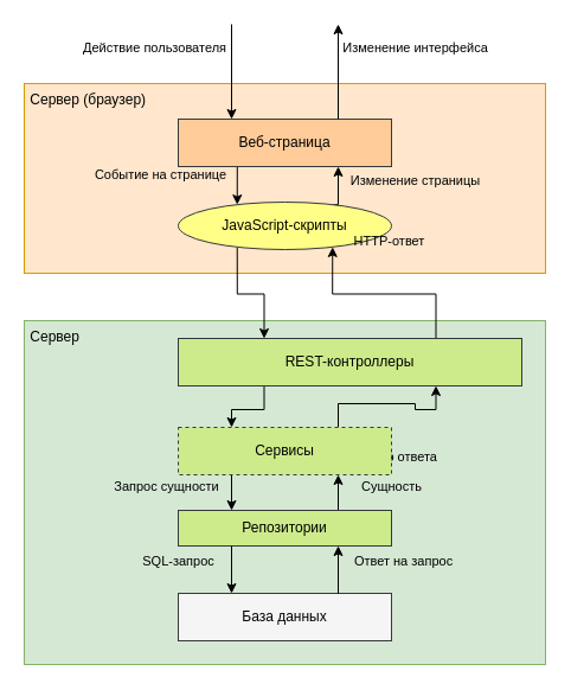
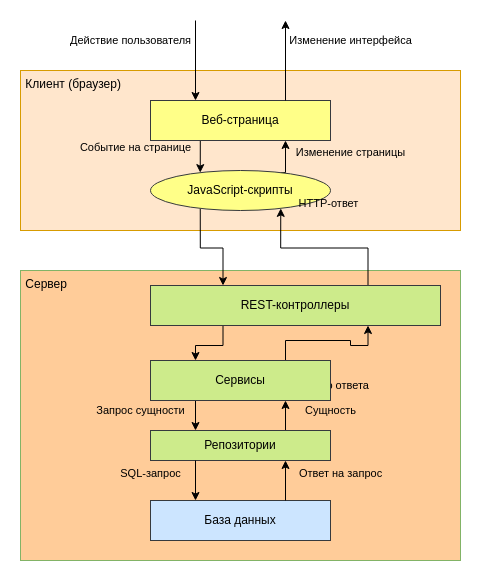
- <mxCell id="2" value="&amp;nbsp;Сервер (браузер)" style="rounded=0;whiteSpace=wrap;html=1;align=left;verticalAlign=top;fillColor=#ffe6cc;strokeColor=#d79b00;" parent="1" vertex="1"><mxGeometry x="20" y="70" width="440" height="160" as="geometry" /></mxCell>
+ <mxCell id="2" value="&amp;nbsp;Клиент (браузер)" style="rounded=0;whiteSpace=wrap;html=1;align=left;verticalAlign=top;fillColor=#ffe6cc;strokeColor=#d79b00;" parent="1" vertex="1"><mxGeometry x="20" y="70" width="440" height="160" as="geometry" /></mxCell>
- <mxCell id="5" value="Веб-страница" style="rounded=0;whiteSpace=wrap;html=1;fillColor=#ffcc99;strokeColor=#36393d;" parent="1" vertex="1"><mxGeometry x="150" y="100" width="180" height="40" as="geometry" /></mxCell>
+ <mxCell id="5" value="Веб-страница" style="rounded=0;whiteSpace=wrap;html=1;fillColor=#ffff88;strokeColor=#36393d;" parent="1" vertex="1"><mxGeometry x="150" y="100" width="180" height="40" as="geometry" /></mxCell>
- <mxCell id="14" value="Сервисы" style="rounded=0;whiteSpace=wrap;html=1;fillColor=#cdeb8b;strokeColor=#36393d;dashed=1;" parent="1" vertex="1"><mxGeometry x="150" y="360" width="180" height="40" as="geometry" /></mxCell>
+ <mxCell id="14" value="Сервисы" style="rounded=0;whiteSpace=wrap;html=1;fillColor=#cdeb8b;strokeColor=#36393d;" parent="1" vertex="1"><mxGeometry x="150" y="360" width="180" height="40" as="geometry" /></mxCell>
- <mxCell id="3" value="&amp;nbsp;Сервер" style="rounded=0;whiteSpace=wrap;html=1;verticalAlign=top;align=left;fillColor=#d5e8d4;strokeColor=#82b366;" parent="1" vertex="1"><mxGeometry x="20" y="270" width="440" height="290" as="geometry" /></mxCell>
+ <mxCell id="3" value="&amp;nbsp;Сервер" style="rounded=0;whiteSpace=wrap;html=1;verticalAlign=top;align=left;fillColor=#ffcc99;strokeColor=#82b366;" parent="1" vertex="1"><mxGeometry x="20" y="270" width="440" height="290" as="geometry" /></mxCell>
- <mxCell id="17" value="База данных" style="rounded=0;whiteSpace=wrap;html=1;fillColor=#f5f5f5;strokeColor=#36393d;" parent="1" vertex="1"><mxGeometry x="150" y="500" width="180" height="40" as="geometry" /></mxCell>
+ <mxCell id="17" value="База данных" style="rounded=0;whiteSpace=wrap;html=1;fillColor=#cce5ff;strokeColor=#36393d;" parent="1" vertex="1"><mxGeometry x="150" y="500" width="180" height="40" as="geometry" /></mxCell>
